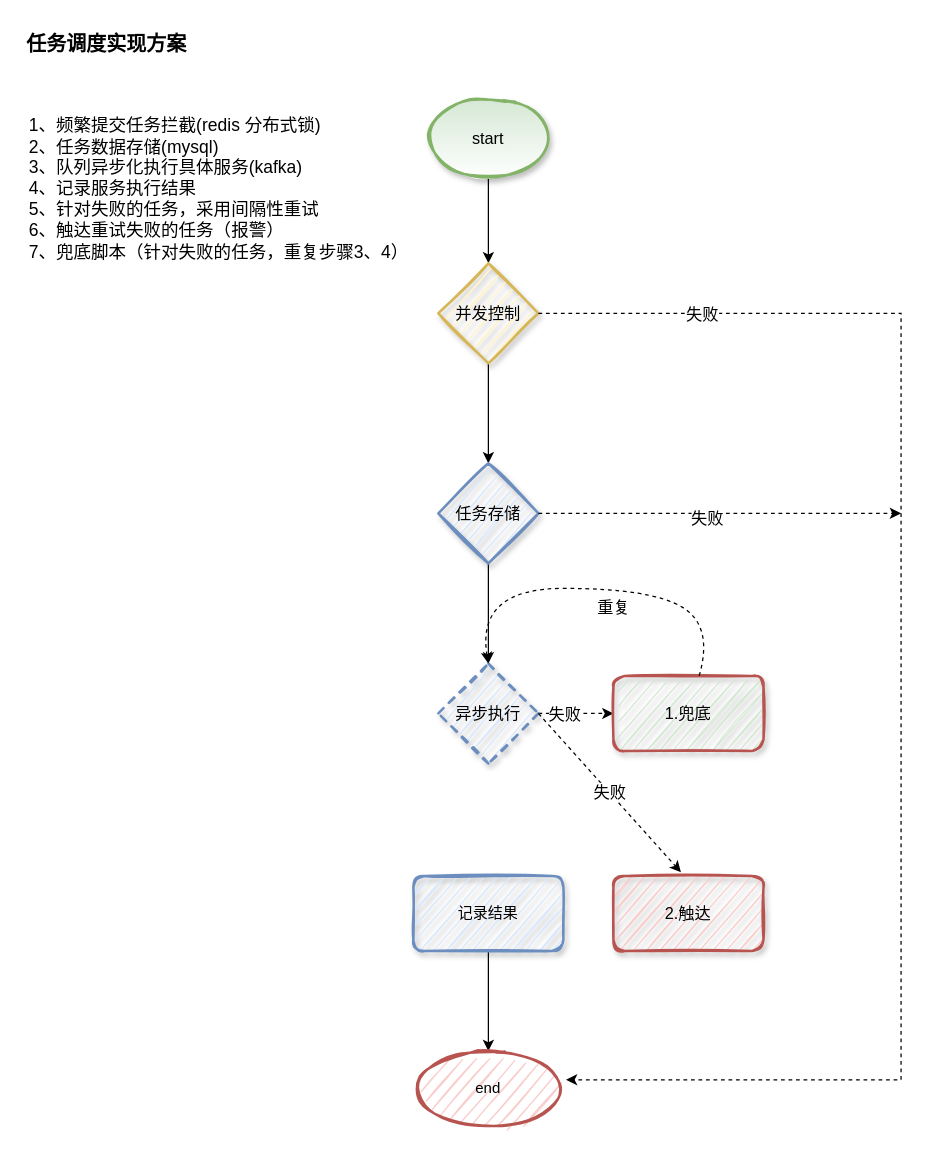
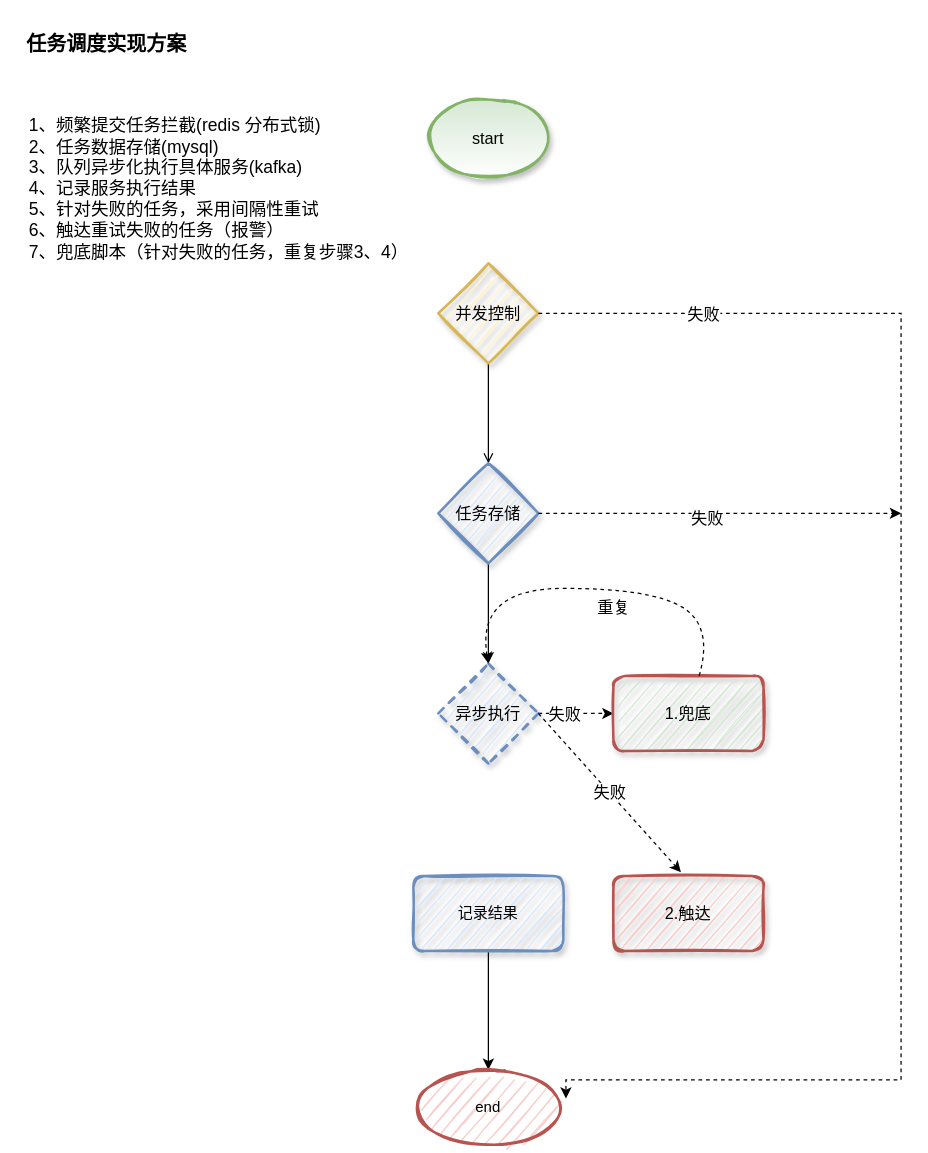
- <mxCell id="2" value="" style="edgeStyle=orthogonalEdgeStyle;rounded=0;orthogonalLoop=1;jettySize=auto;html=1;fontSize=13;" edge="1" parent="1" source="3" target="6"><mxGeometry relative="1" as="geometry" /></mxCell>
- <mxCell id="5" value="" style="edgeStyle=orthogonalEdgeStyle;rounded=0;orthogonalLoop=1;jettySize=auto;html=1;fontSize=13;" edge="1" parent="1" source="6" target="9"><mxGeometry relative="1" as="geometry" /></mxCell>
+ <mxCell id="5" value="" style="edgeStyle=orthogonalEdgeStyle;rounded=0;orthogonalLoop=1;jettySize=auto;html=1;fontSize=13;endArrow=open;" edge="1" parent="1" source="6" target="9"><mxGeometry relative="1" as="geometry" /></mxCell>
- <mxCell id="16" value="end" style="ellipse;whiteSpace=wrap;html=1;strokeWidth=2;fillColor=#f8cecc;strokeColor=#b85450;sketch=1;shadow=0;" vertex="1" parent="1"><mxGeometry x="330" y="840" width="120" height="60" as="geometry" /></mxCell>
+ <mxCell id="16" value="end" style="ellipse;whiteSpace=wrap;html=1;strokeWidth=2;fillColor=#f8cecc;strokeColor=#b85450;sketch=1;shadow=0;" vertex="1" parent="1"><mxGeometry x="330" y="855" width="120" height="60" as="geometry" /></mxCell>
